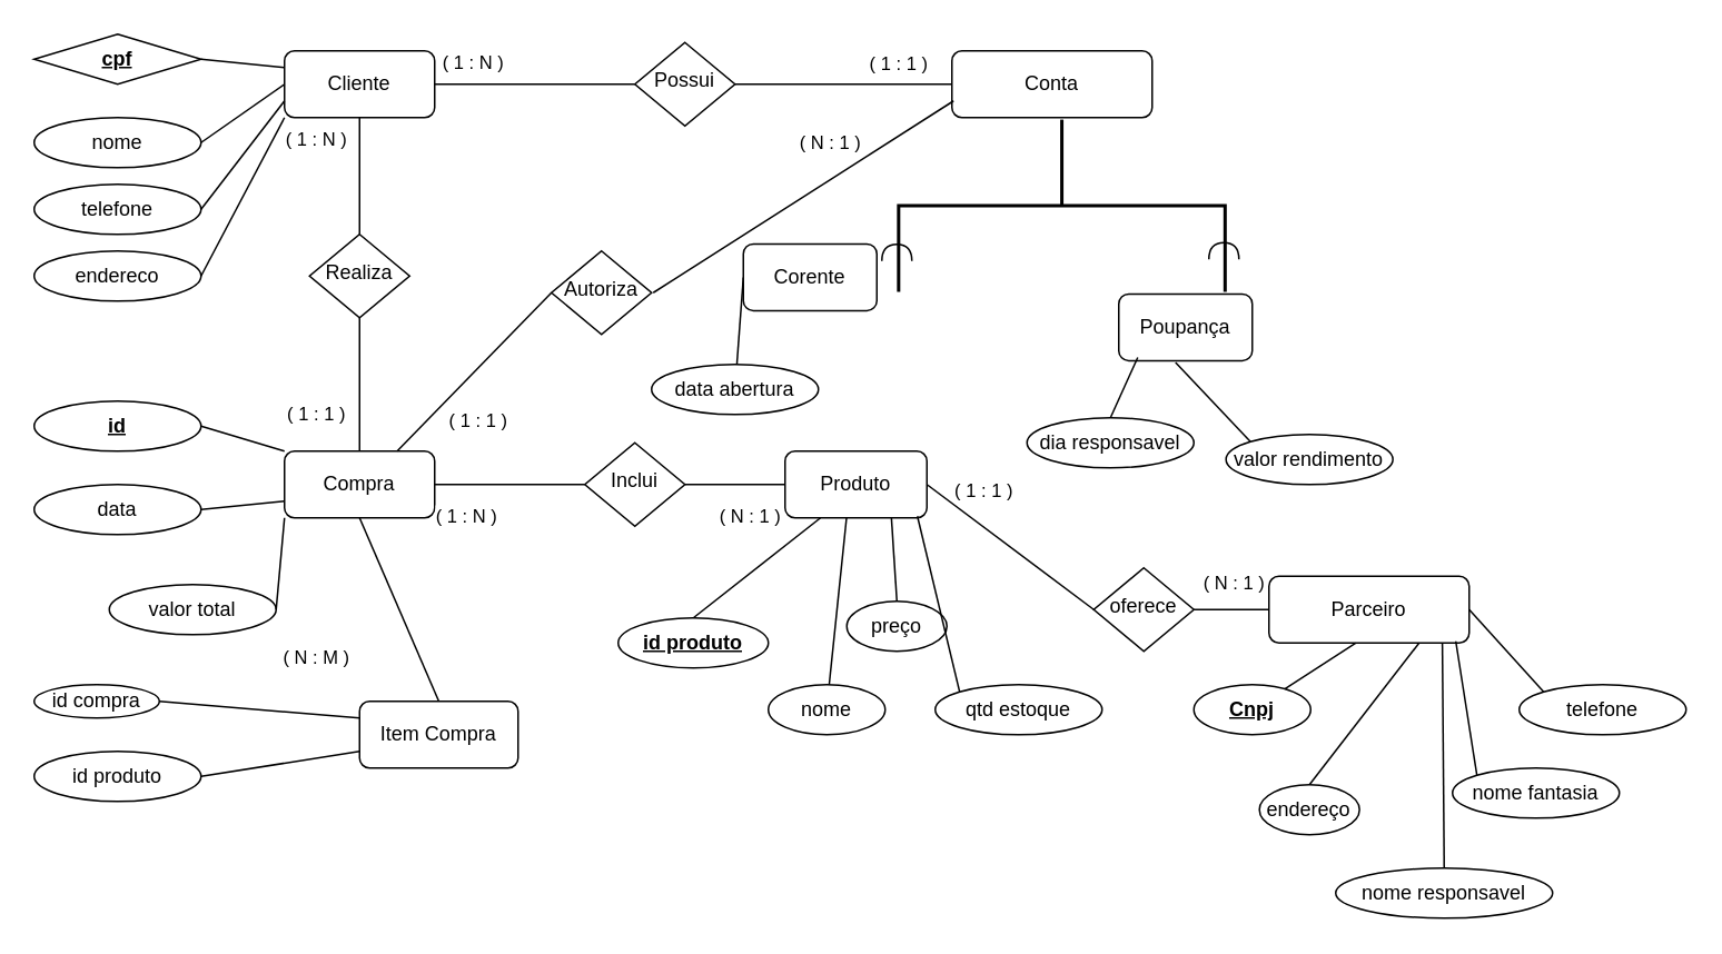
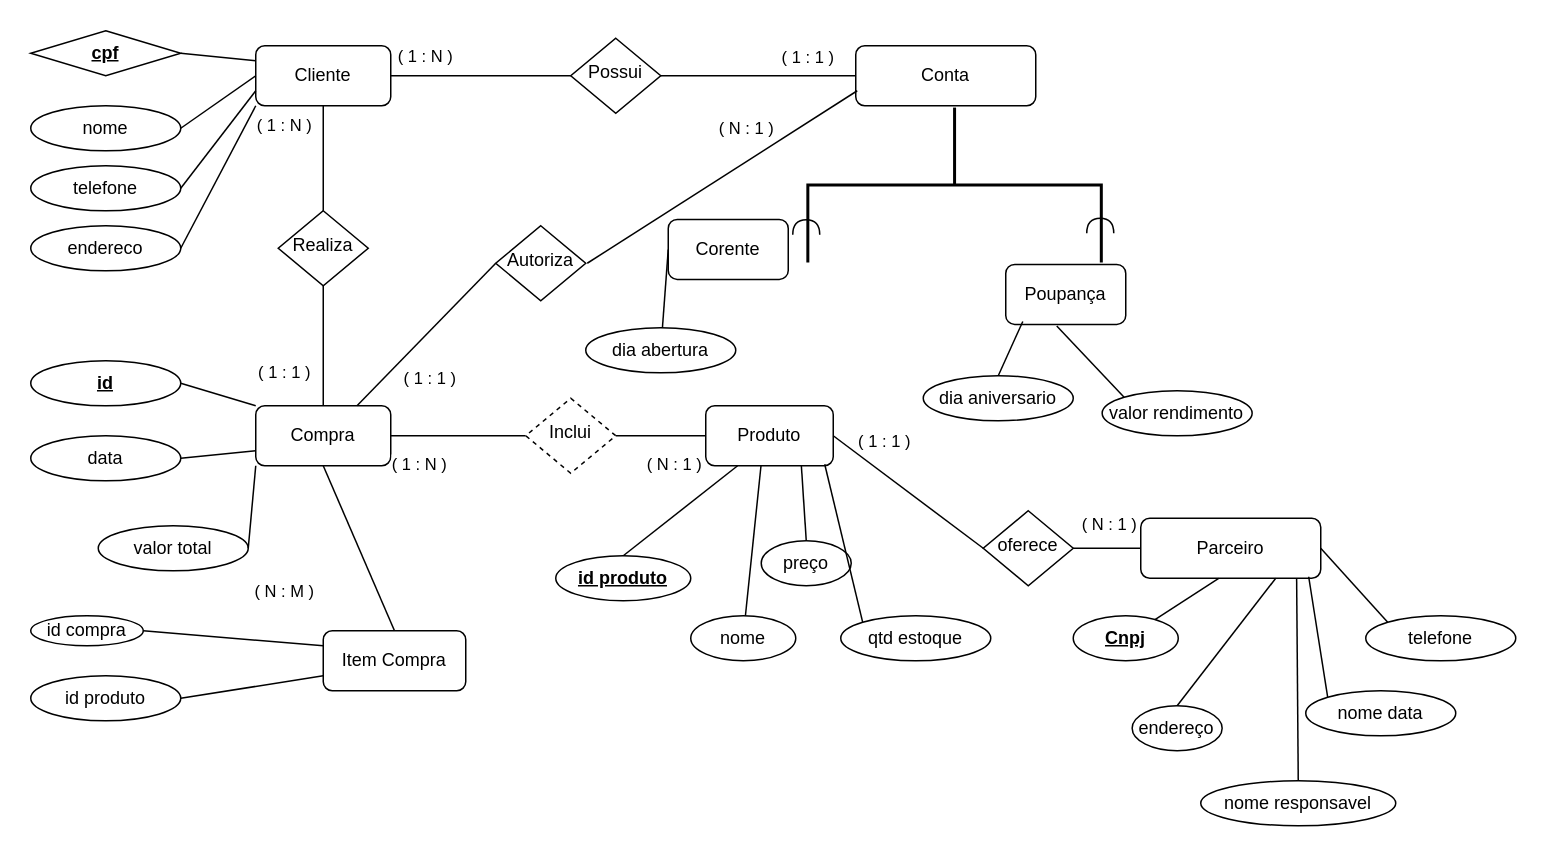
- <mxCell id="31" value="data abertura" style="ellipse;whiteSpace=wrap;html=1;" vertex="1" parent="1"><mxGeometry x="390" y="218" width="100" height="30" as="geometry" /></mxCell>
+ <mxCell id="31" value="dia abertura" style="ellipse;whiteSpace=wrap;html=1;" vertex="1" parent="1"><mxGeometry x="390" y="218" width="100" height="30" as="geometry" /></mxCell>
- <mxCell id="34" value="dia responsavel" style="ellipse;whiteSpace=wrap;html=1;" vertex="1" parent="1"><mxGeometry x="615" y="250" width="100" height="30" as="geometry" /></mxCell>
+ <mxCell id="34" value="dia aniversario" style="ellipse;whiteSpace=wrap;html=1;" vertex="1" parent="1"><mxGeometry x="615" y="250" width="100" height="30" as="geometry" /></mxCell>
- <mxCell id="49" value="Inclui" style="rhombus;whiteSpace=wrap;html=1;shadow=0;fontFamily=Helvetica;fontSize=12;align=center;strokeWidth=1;spacing=6;spacingTop=-4;" vertex="1" parent="1"><mxGeometry x="350" y="265" width="60" height="50" as="geometry" /></mxCell>
+ <mxCell id="49" value="Inclui" style="rhombus;whiteSpace=wrap;html=1;shadow=0;fontFamily=Helvetica;fontSize=12;align=center;strokeWidth=1;spacing=6;spacingTop=-4;dashed=1;" vertex="1" parent="1"><mxGeometry x="350" y="265" width="60" height="50" as="geometry" /></mxCell>
- <mxCell id="54" value="nome fantasia" style="ellipse;whiteSpace=wrap;html=1;" vertex="1" parent="1"><mxGeometry x="870" y="460" width="100" height="30" as="geometry" /></mxCell>
+ <mxCell id="54" value="nome data" style="ellipse;whiteSpace=wrap;html=1;" vertex="1" parent="1"><mxGeometry x="870" y="460" width="100" height="30" as="geometry" /></mxCell>
